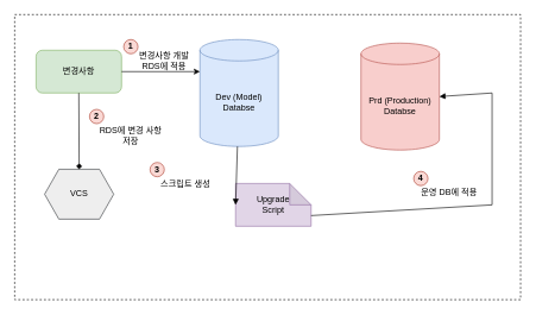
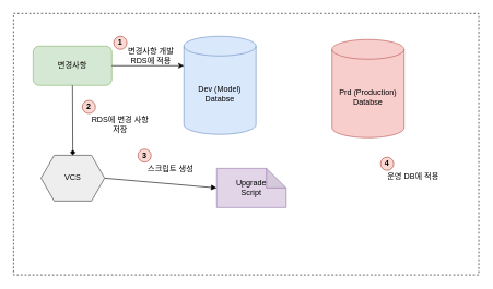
- <mxCell id="9" value="" style="endArrow=none;html=1;rounded=0;entryX=0;entryY=0;entryDx=106;entryDy=45;exitX=1;exitY=0.5;exitDx=0;exitDy=0;exitPerimeter=0;startArrow=block;startFill=1;endFill=0;entryPerimeter=0;" edge="1" parent="1" source="5" target="6"><mxGeometry width="50" height="50" relative="1" as="geometry"><mxPoint x="455" y="340" as="sourcePoint" /><mxPoint x="455" y="295" as="targetPoint" /><Array as="points"><mxPoint x="690" y="130" /><mxPoint x="690" y="287" /></Array></mxGeometry></mxCell>
- <mxCell id="8" value="" style="endArrow=none;html=1;rounded=0;exitX=0;exitY=0.5;exitDx=0;exitDy=0;exitPerimeter=0;startArrow=block;startFill=1;endFill=0;" edge="1" parent="1" source="6" target="4"><mxGeometry width="50" height="50" relative="1" as="geometry"><mxPoint x="390" y="320" as="sourcePoint" /><mxPoint x="445" y="285" as="targetPoint" /></mxGeometry></mxCell>
+ <mxCell id="8" value="" style="endArrow=none;html=1;rounded=0;entryX=1;entryY=0.5;entryDx=0;entryDy=0;exitX=0;exitY=0.5;exitDx=0;exitDy=0;exitPerimeter=0;startArrow=block;startFill=1;endFill=0;" edge="1" parent="1" source="6" target="18"><mxGeometry width="50" height="50" relative="1" as="geometry"><mxPoint x="390" y="320" as="sourcePoint" /><mxPoint x="445" y="285" as="targetPoint" /></mxGeometry></mxCell>
